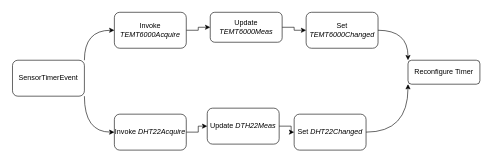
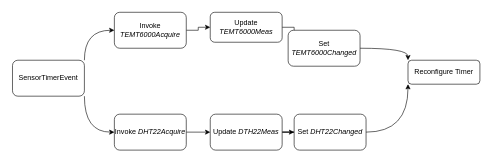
- <mxCell id="12" value="Set &lt;i&gt;TEMT6000Changed&lt;/i&gt;" style="rounded=1;whiteSpace=wrap;html=1;" vertex="1" parent="1"><mxGeometry x="510" y="20" width="120" height="60" as="geometry" /></mxCell>
+ <mxCell id="12" value="Set &lt;i&gt;TEMT6000Changed&lt;/i&gt;" style="rounded=1;whiteSpace=wrap;html=1;" vertex="1" parent="1"><mxGeometry x="480" y="50" width="120" height="60" as="geometry" /></mxCell>
- <mxCell id="14" value="Update &lt;i&gt;DTH22Meas&lt;/i&gt;" style="rounded=1;whiteSpace=wrap;html=1;" vertex="1" parent="1"><mxGeometry x="345" y="180" width="120" height="60" as="geometry" /></mxCell>
+ <mxCell id="14" value="Update &lt;i&gt;DTH22Meas&lt;/i&gt;" style="rounded=1;whiteSpace=wrap;html=1;" vertex="1" parent="1"><mxGeometry x="350" y="190" width="120" height="60" as="geometry" /></mxCell>
